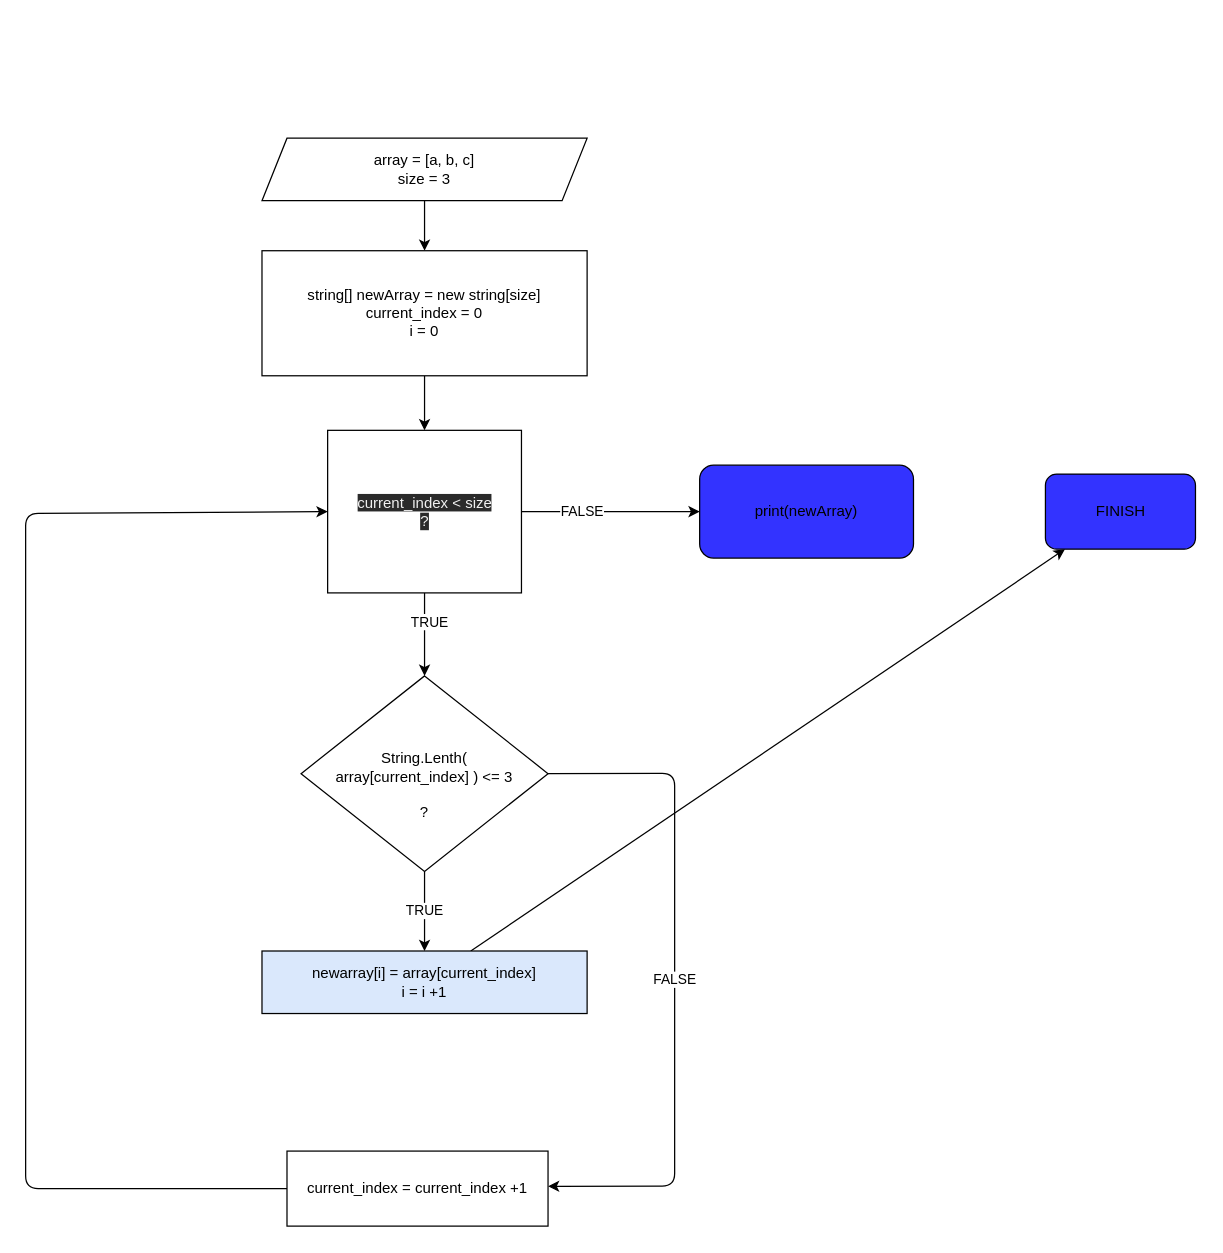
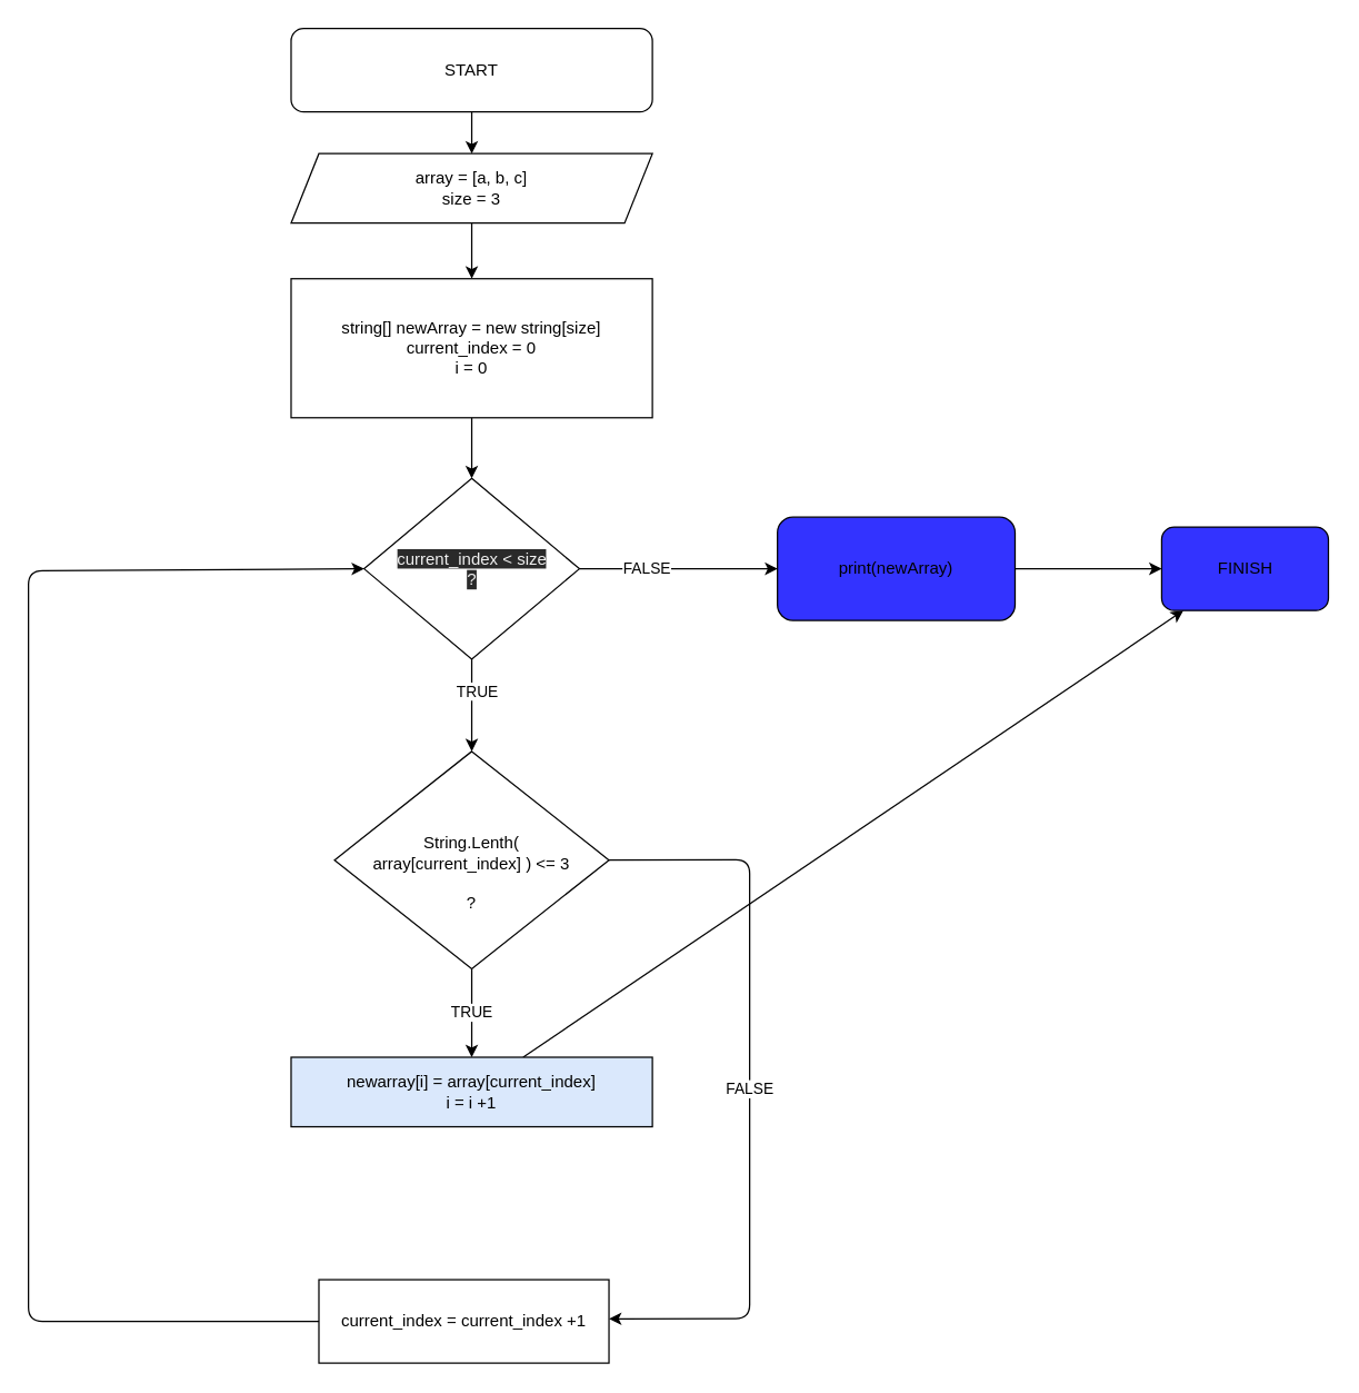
+ <mxCell id="3" value="START" style="rounded=1;whiteSpace=wrap;html=1;" parent="1" vertex="1"><mxGeometry x="209" y="20" width="260" height="60" as="geometry" /></mxCell>
+ <mxCell id="2" value="" style="edgeStyle=none;html=1;" parent="1" source="3" target="5" edge="1"><mxGeometry relative="1" as="geometry" /></mxCell>
- <mxCell id="12" value="&lt;span style=&quot;color: rgb(240 , 240 , 240) ; font-family: &amp;#34;helvetica&amp;#34; ; font-size: 12px ; font-style: normal ; font-weight: 400 ; letter-spacing: normal ; text-align: center ; text-indent: 0px ; text-transform: none ; word-spacing: 0px ; background-color: rgb(42 , 42 , 42) ; display: inline ; float: none&quot;&gt;current_index&lt;span&gt;&amp;nbsp;&amp;lt; size&lt;br&gt;?&lt;/span&gt;&lt;/span&gt;" style="whiteSpace=wrap;html=1;rounded=0;" parent="1" vertex="1"><mxGeometry x="261.5" y="343.63" width="155" height="130" as="geometry" /></mxCell>
+ <mxCell id="12" value="&lt;span style=&quot;color: rgb(240 , 240 , 240) ; font-family: &amp;#34;helvetica&amp;#34; ; font-size: 12px ; font-style: normal ; font-weight: 400 ; letter-spacing: normal ; text-align: center ; text-indent: 0px ; text-transform: none ; word-spacing: 0px ; background-color: rgb(42 , 42 , 42) ; display: inline ; float: none&quot;&gt;current_index&lt;span&gt;&amp;nbsp;&amp;lt; size&lt;br&gt;?&lt;/span&gt;&lt;/span&gt;" style="rhombus;whiteSpace=wrap;html=1;" parent="1" vertex="1"><mxGeometry x="261.5" y="343.63" width="155" height="130" as="geometry" /></mxCell>
+ <mxCell id="13" value="" style="edgeStyle=none;html=1;" parent="1" source="14" target="22" edge="1"><mxGeometry relative="1" as="geometry" /></mxCell>
